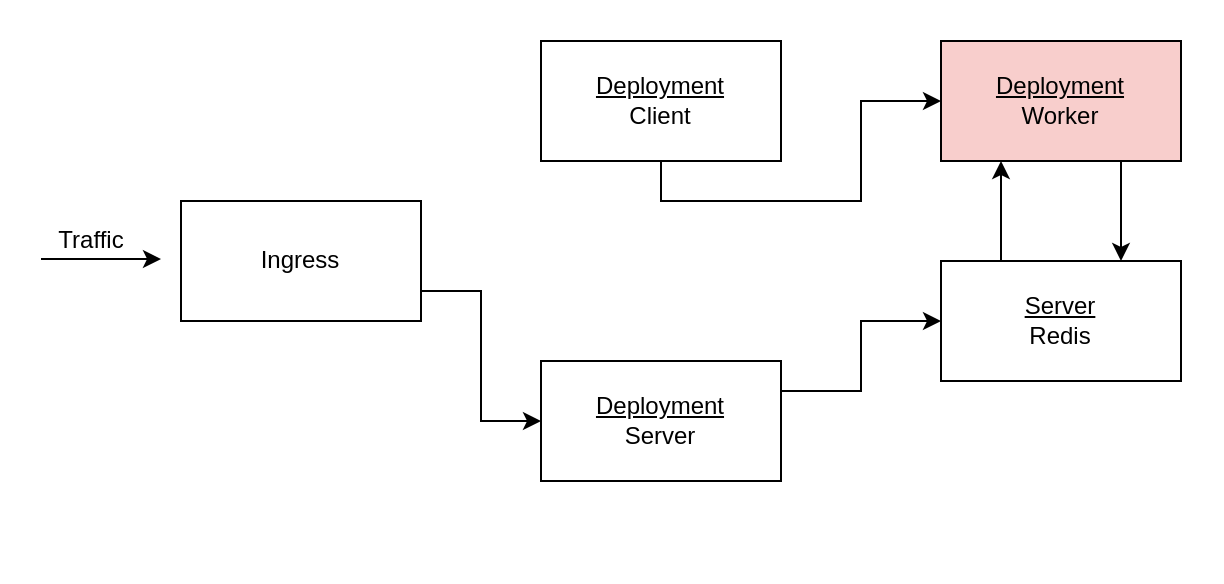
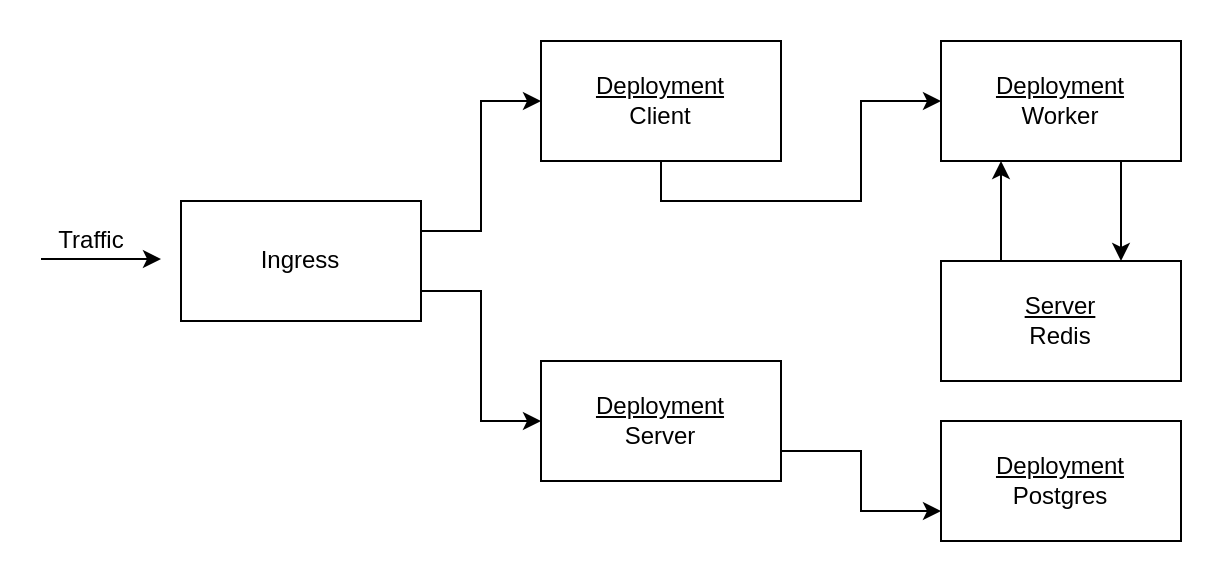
- <mxCell id="11" value="&lt;div&gt;&lt;u&gt;Deployment&lt;/u&gt;&lt;/div&gt;&lt;div&gt;Worker&lt;br&gt;&lt;/div&gt;" style="whiteSpace=wrap;html=1;fillColor=#f8cecc;" vertex="1" parent="1"><mxGeometry x="470" y="20" width="120" height="60" as="geometry" /></mxCell>
+ <mxCell id="11" value="&lt;div&gt;&lt;u&gt;Deployment&lt;/u&gt;&lt;/div&gt;&lt;div&gt;Worker&lt;br&gt;&lt;/div&gt;" style="whiteSpace=wrap;html=1;" vertex="1" parent="1"><mxGeometry x="470" y="20" width="120" height="60" as="geometry" /></mxCell>
+ <mxCell id="2" style="edgeStyle=orthogonalEdgeStyle;rounded=0;orthogonalLoop=1;jettySize=auto;html=1;exitX=1;exitY=0.25;exitDx=0;exitDy=0;entryX=0;entryY=0.5;entryDx=0;entryDy=0;" edge="1" parent="1" source="4" target="6"><mxGeometry relative="1" as="geometry" /></mxCell>
- <mxCell id="7" style="edgeStyle=orthogonalEdgeStyle;rounded=0;orthogonalLoop=1;jettySize=auto;html=1;exitX=1;exitY=0.25;exitDx=0;exitDy=0;entryX=0;entryY=0.5;entryDx=0;entryDy=0;" edge="1" parent="1" source="9" target="14"><mxGeometry relative="1" as="geometry" /></mxCell>
+ <mxCell id="8" style="edgeStyle=orthogonalEdgeStyle;rounded=0;orthogonalLoop=1;jettySize=auto;html=1;exitX=1;exitY=0.75;exitDx=0;exitDy=0;entryX=0;entryY=0.75;entryDx=0;entryDy=0;" edge="1" parent="1" source="9" target="12"><mxGeometry relative="1" as="geometry" /></mxCell>
+ <mxCell id="12" value="&lt;div&gt;&lt;u&gt;Deployment&lt;/u&gt;&lt;/div&gt;&lt;div&gt;Postgres&lt;br&gt;&lt;/div&gt;" style="whiteSpace=wrap;html=1;" vertex="1" parent="1"><mxGeometry x="470" y="210" width="120" height="60" as="geometry" /></mxCell>
